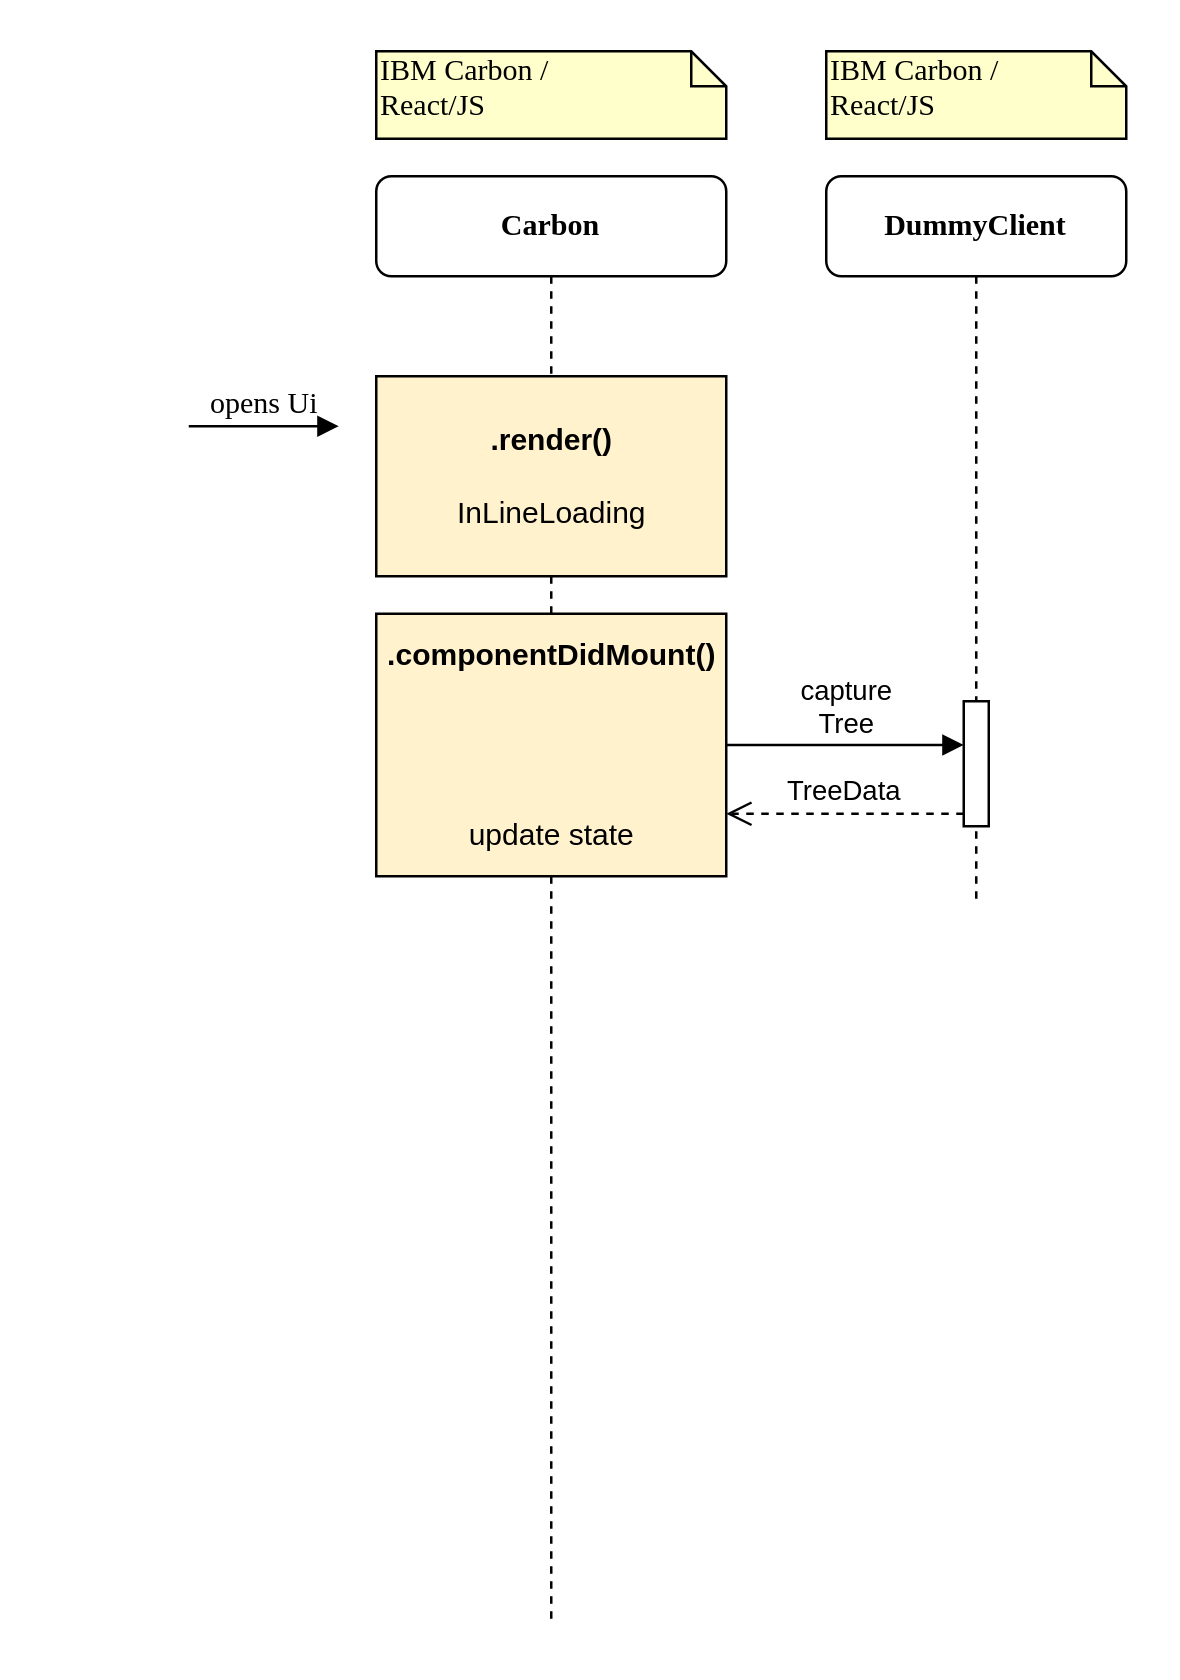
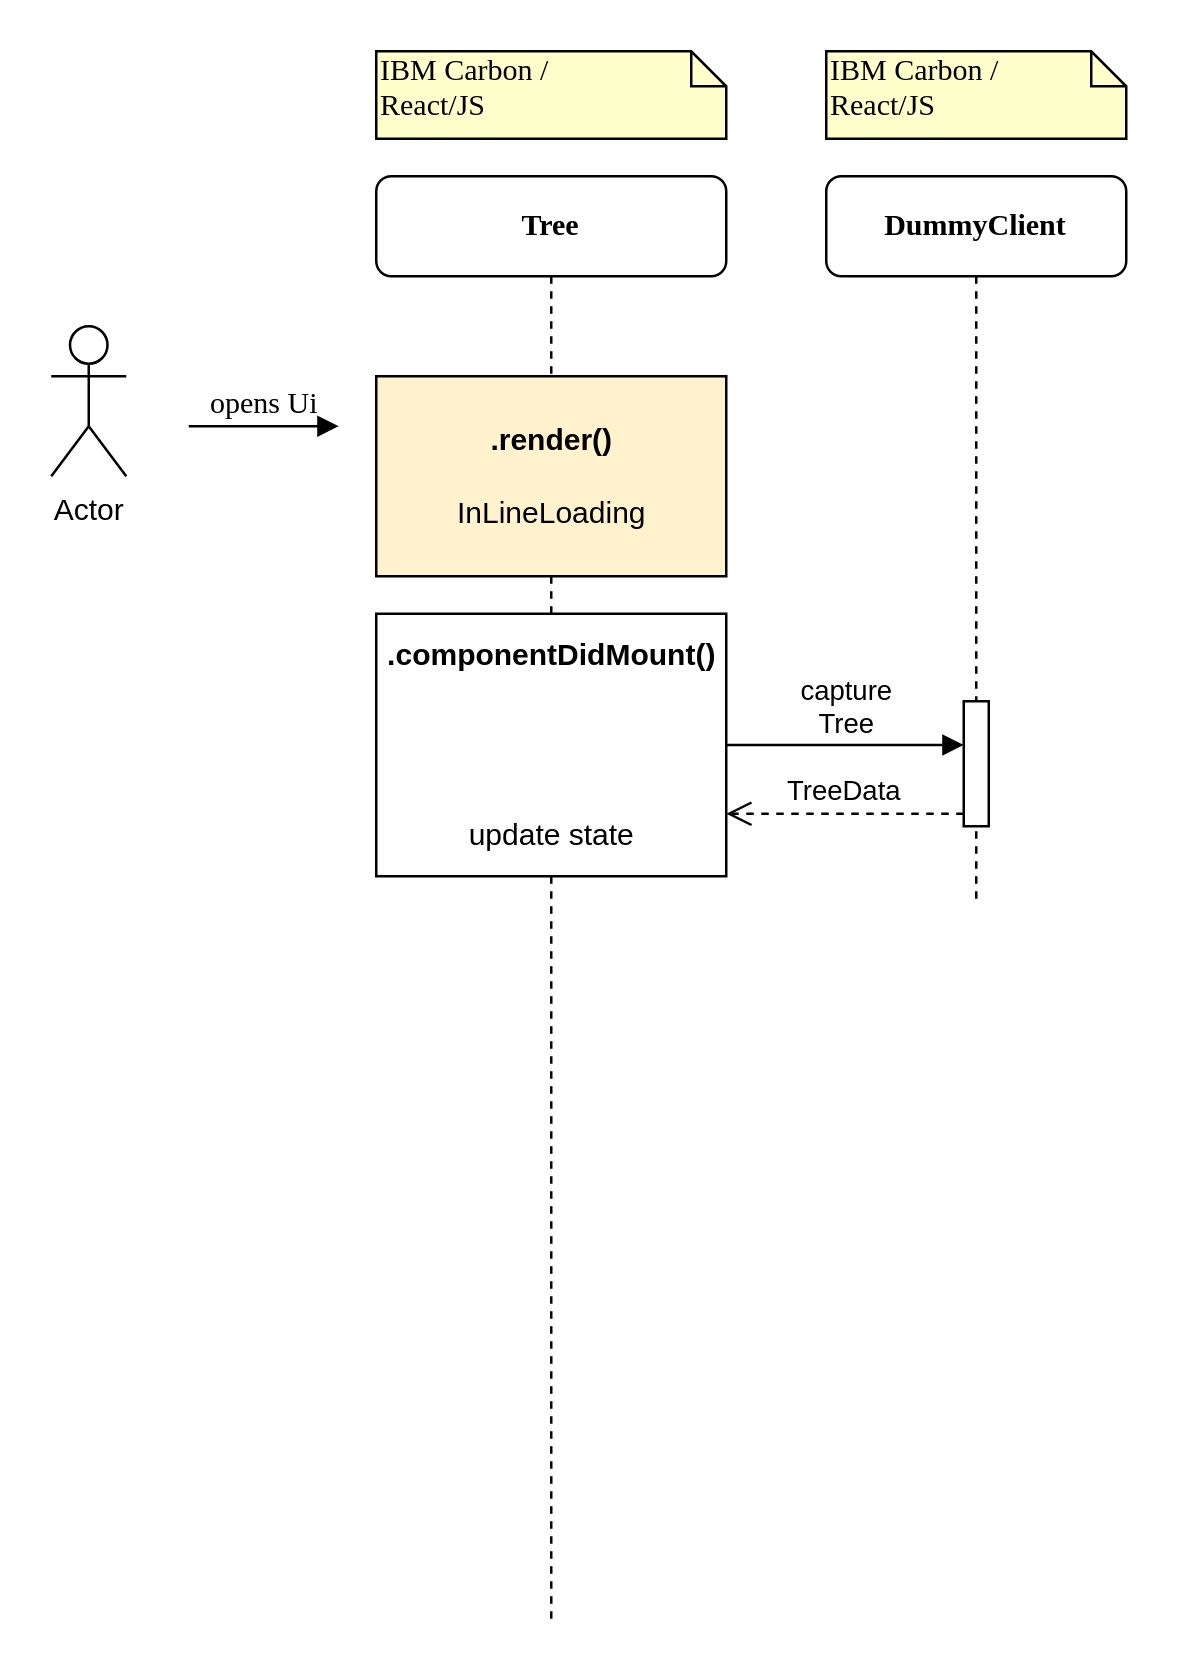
- <mxCell id="4" value="&lt;b&gt;Carbon&lt;/b&gt;" style="shape=umlLifeline;perimeter=lifelinePerimeter;whiteSpace=wrap;html=1;container=1;collapsible=0;recursiveResize=0;outlineConnect=0;rounded=1;shadow=0;comic=0;labelBackgroundColor=none;strokeWidth=1;fontFamily=Verdana;fontSize=12;align=center;" parent="1" vertex="1"><mxGeometry x="150" y="70" width="140" height="580" as="geometry" /></mxCell>
+ <mxCell id="4" value="&lt;b&gt;Tree&lt;/b&gt;" style="shape=umlLifeline;perimeter=lifelinePerimeter;whiteSpace=wrap;html=1;container=1;collapsible=0;recursiveResize=0;outlineConnect=0;rounded=1;shadow=0;comic=0;labelBackgroundColor=none;strokeWidth=1;fontFamily=Verdana;fontSize=12;align=center;" parent="1" vertex="1"><mxGeometry x="150" y="70" width="140" height="580" as="geometry" /></mxCell>
+ <mxCell id="9" value="Actor" style="shape=umlActor;verticalLabelPosition=bottom;verticalAlign=top;html=1;outlineConnect=0;" parent="1" vertex="1"><mxGeometry x="20" y="130" width="30" height="60" as="geometry" /></mxCell>
- <mxCell id="6" value="&lt;b&gt;.componentDidMount()&lt;/b&gt;&lt;div&gt;&lt;br&gt;&lt;/div&gt;&lt;div&gt;&lt;br&gt;&lt;/div&gt;&lt;div&gt;&lt;br&gt;&lt;/div&gt;&lt;div&gt;&lt;br&gt;&lt;/div&gt;&lt;div&gt;update state&lt;/div&gt;" style="html=1;points=[[0,0,0,0,5],[0,1,0,0,-5],[1,0,0,0,5],[1,1,0,0,-5]];perimeter=orthogonalPerimeter;outlineConnect=0;targetShapes=umlLifeline;portConstraint=eastwest;newEdgeStyle={&quot;curved&quot;:0,&quot;rounded&quot;:0};align=center;fillColor=#fff2cc;" parent="4" vertex="1"><mxGeometry y="175" width="140" height="105" as="geometry" /></mxCell>
+ <mxCell id="6" value="&lt;b&gt;.componentDidMount()&lt;/b&gt;&lt;div&gt;&lt;br&gt;&lt;/div&gt;&lt;div&gt;&lt;br&gt;&lt;/div&gt;&lt;div&gt;&lt;br&gt;&lt;/div&gt;&lt;div&gt;&lt;br&gt;&lt;/div&gt;&lt;div&gt;update state&lt;/div&gt;" style="html=1;points=[[0,0,0,0,5],[0,1,0,0,-5],[1,0,0,0,5],[1,1,0,0,-5]];perimeter=orthogonalPerimeter;outlineConnect=0;targetShapes=umlLifeline;portConstraint=eastwest;newEdgeStyle={&quot;curved&quot;:0,&quot;rounded&quot;:0};align=center;" parent="4" vertex="1"><mxGeometry y="175" width="140" height="105" as="geometry" /></mxCell>
